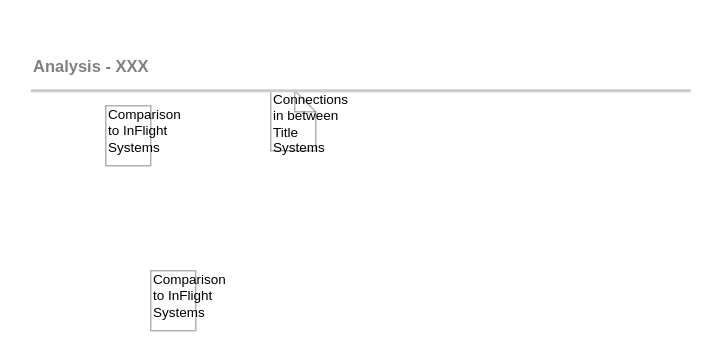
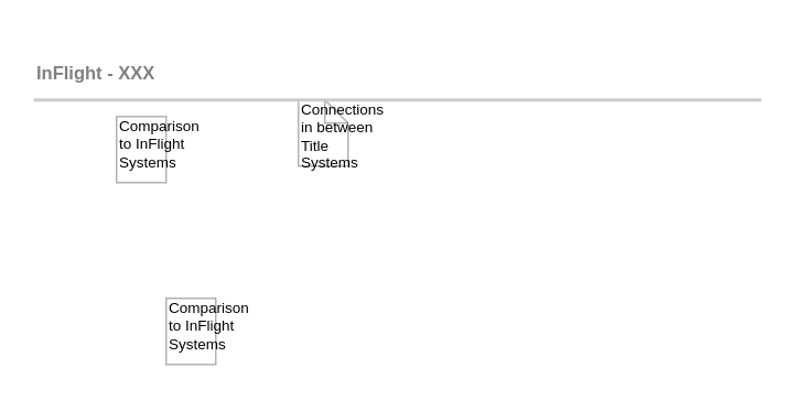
- <mxCell id="7" value="&lt;font style=&quot;font-size: 11px&quot;&gt;Analysis - XXX&lt;/font&gt;" style="text;strokeColor=none;fillColor=none;html=1;fontSize=24;fontStyle=1;verticalAlign=middle;align=left;shadow=0;glass=0;comic=0;opacity=30;fontColor=#808080;" vertex="1" parent="6"><mxGeometry width="440" height="40" as="geometry" /></mxCell>
+ <mxCell id="7" value="&lt;font style=&quot;font-size: 11px&quot;&gt;InFlight - XXX&lt;/font&gt;" style="text;strokeColor=none;fillColor=none;html=1;fontSize=24;fontStyle=1;verticalAlign=middle;align=left;shadow=0;glass=0;comic=0;opacity=30;fontColor=#808080;" vertex="1" parent="6"><mxGeometry width="440" height="40" as="geometry" /></mxCell>
